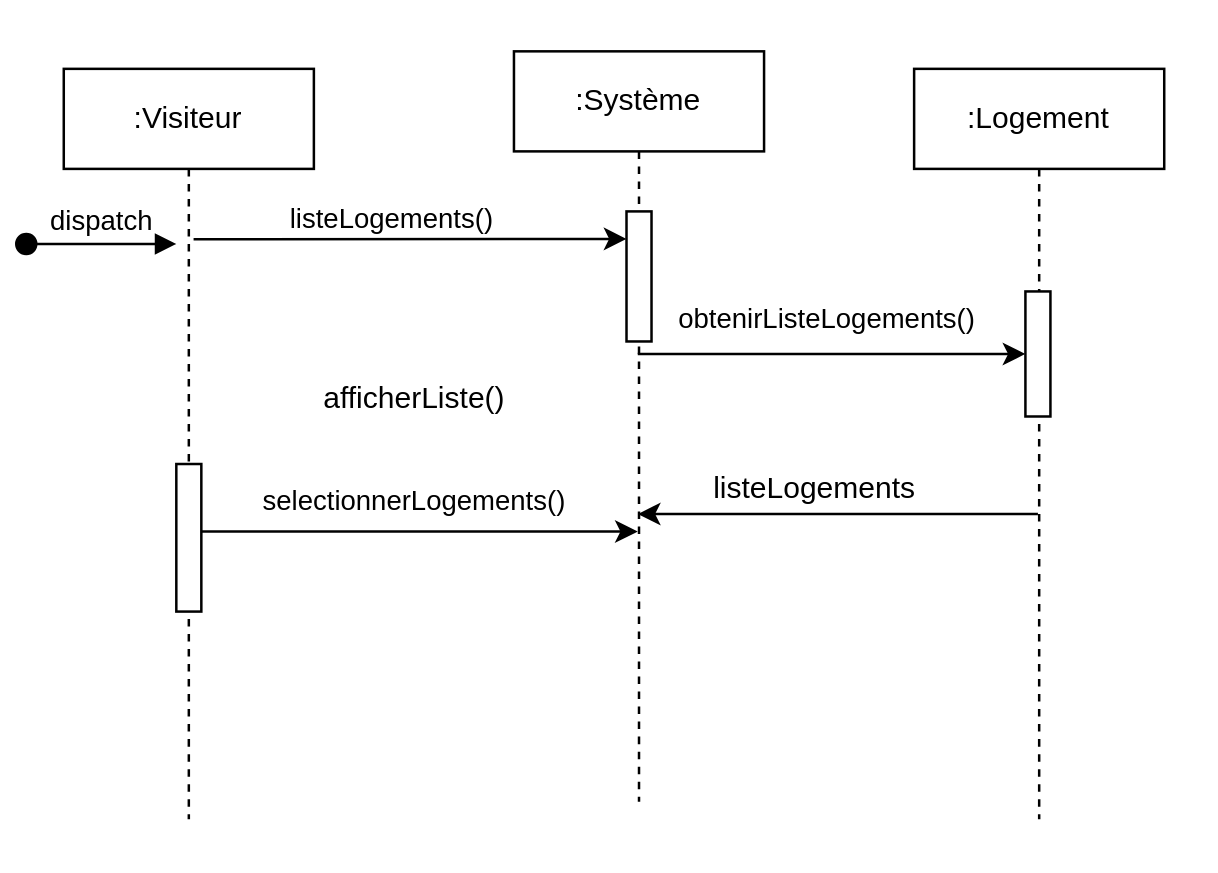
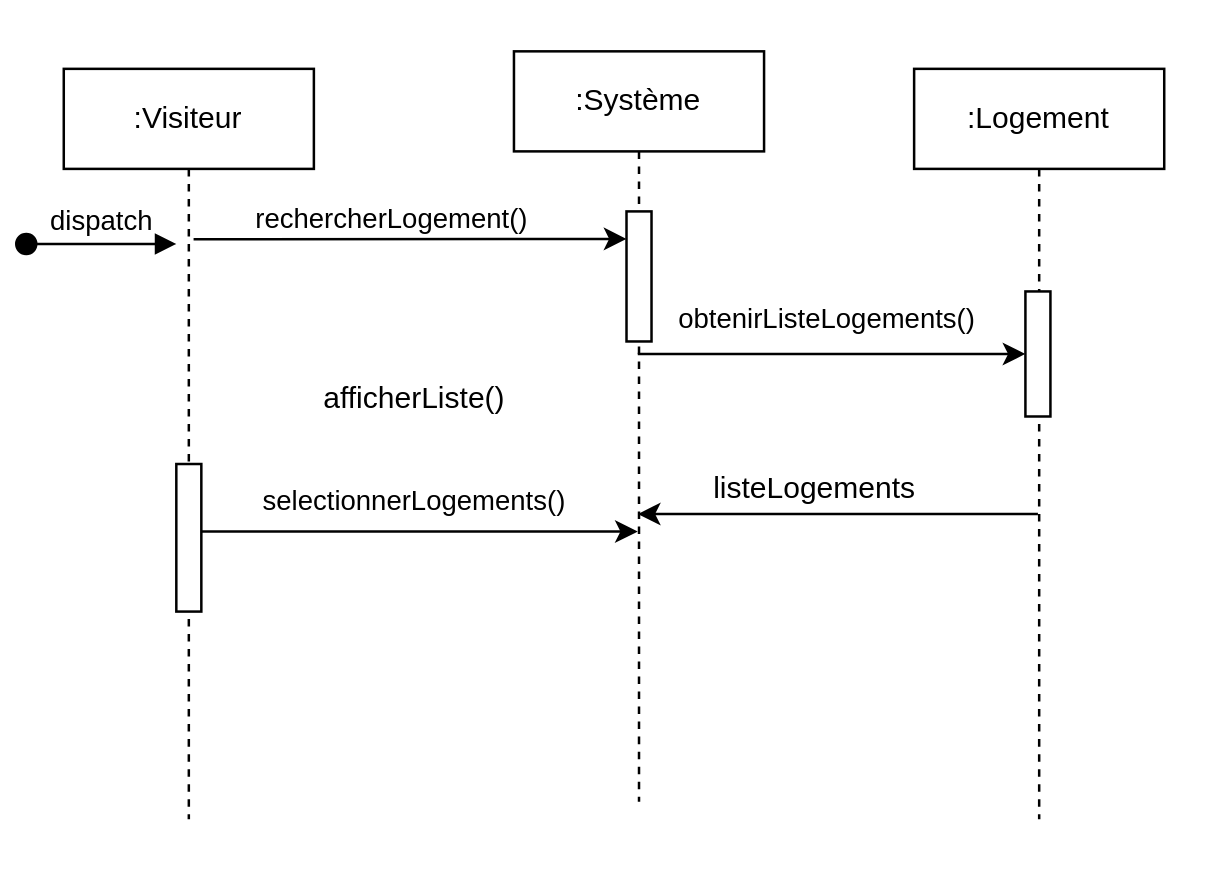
- <mxCell id="16" value="&lt;span style=&quot;font-size: 11px; background-color: rgb(255, 255, 255);&quot;&gt;listeLogements()&lt;/span&gt;" style="text;html=1;align=center;verticalAlign=middle;resizable=0;points=[];autosize=1;strokeColor=none;fillColor=none;" vertex="1" parent="1"><mxGeometry x="86" y="72" width="130" height="30" as="geometry" /></mxCell>
+ <mxCell id="16" value="&lt;span style=&quot;font-size: 11px; background-color: rgb(255, 255, 255);&quot;&gt;rechercherLogement()&lt;/span&gt;" style="text;html=1;align=center;verticalAlign=middle;resizable=0;points=[];autosize=1;strokeColor=none;fillColor=none;" vertex="1" parent="1"><mxGeometry x="86" y="72" width="130" height="30" as="geometry" /></mxCell>
